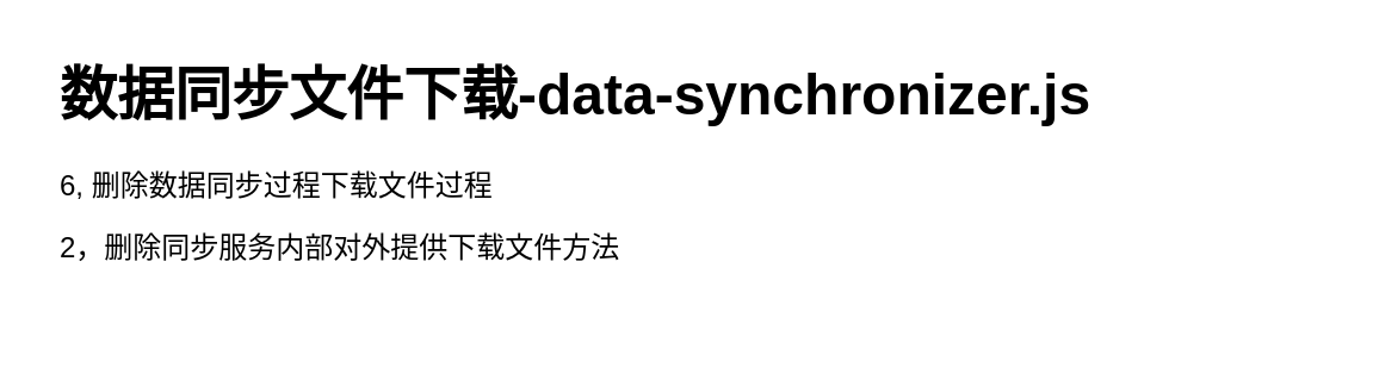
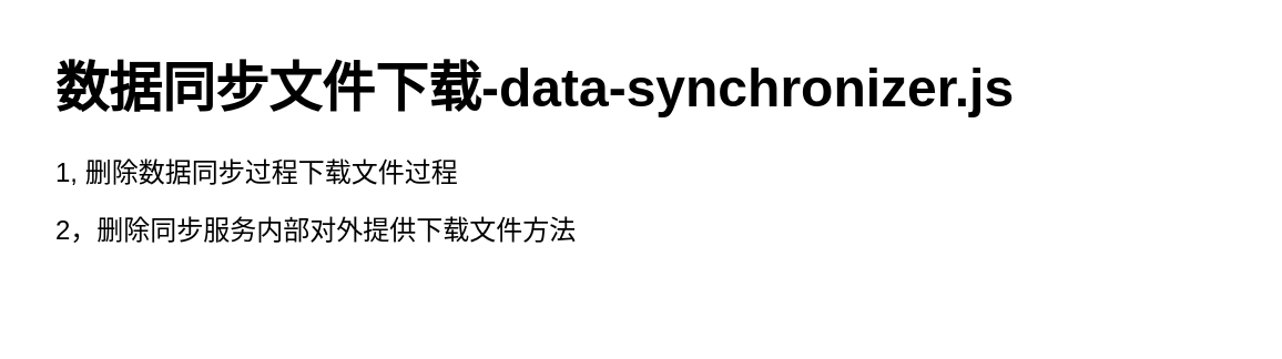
- <mxCell id="2" value="&lt;h1&gt;数据同步文件下载-data-synchronizer.js&lt;/h1&gt;&lt;p&gt;6, 删除数据同步过程下载文件过程&lt;/p&gt;&lt;p&gt;2，删除同步服务内部对外提供下载文件方法&lt;/p&gt;" style="text;html=1;strokeColor=none;fillColor=none;spacing=5;spacingTop=-20;whiteSpace=wrap;overflow=hidden;rounded=0;" vertex="1" parent="1"><mxGeometry x="20" y="20" width="536" height="120" as="geometry" /></mxCell>
+ <mxCell id="2" value="&lt;h1&gt;数据同步文件下载-data-synchronizer.js&lt;/h1&gt;&lt;p&gt;1, 删除数据同步过程下载文件过程&lt;/p&gt;&lt;p&gt;2，删除同步服务内部对外提供下载文件方法&lt;/p&gt;" style="text;html=1;strokeColor=none;fillColor=none;spacing=5;spacingTop=-20;whiteSpace=wrap;overflow=hidden;rounded=0;" vertex="1" parent="1"><mxGeometry x="20" y="20" width="536" height="120" as="geometry" /></mxCell>
